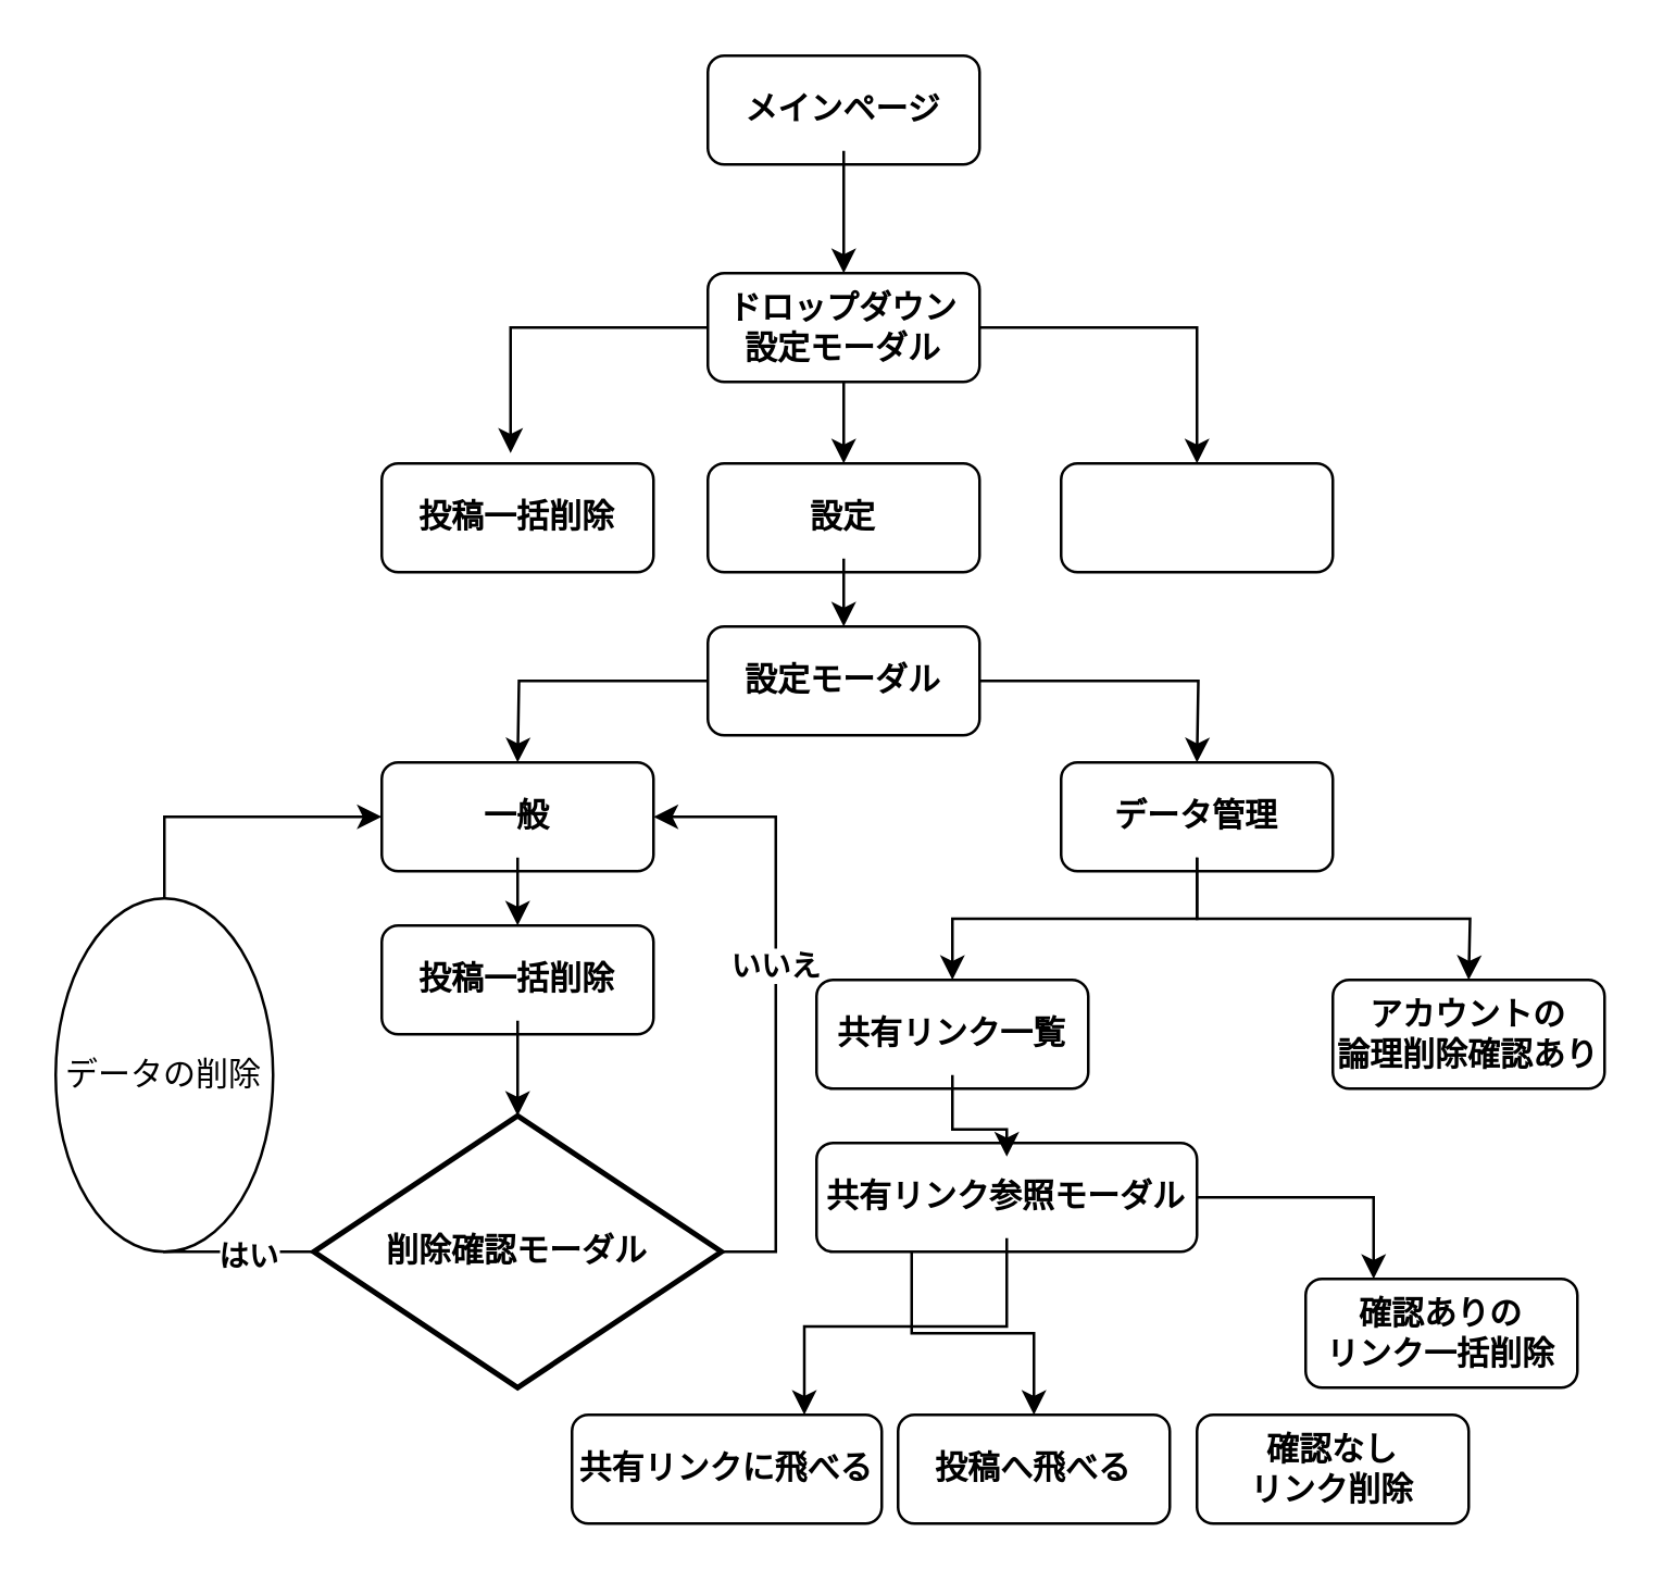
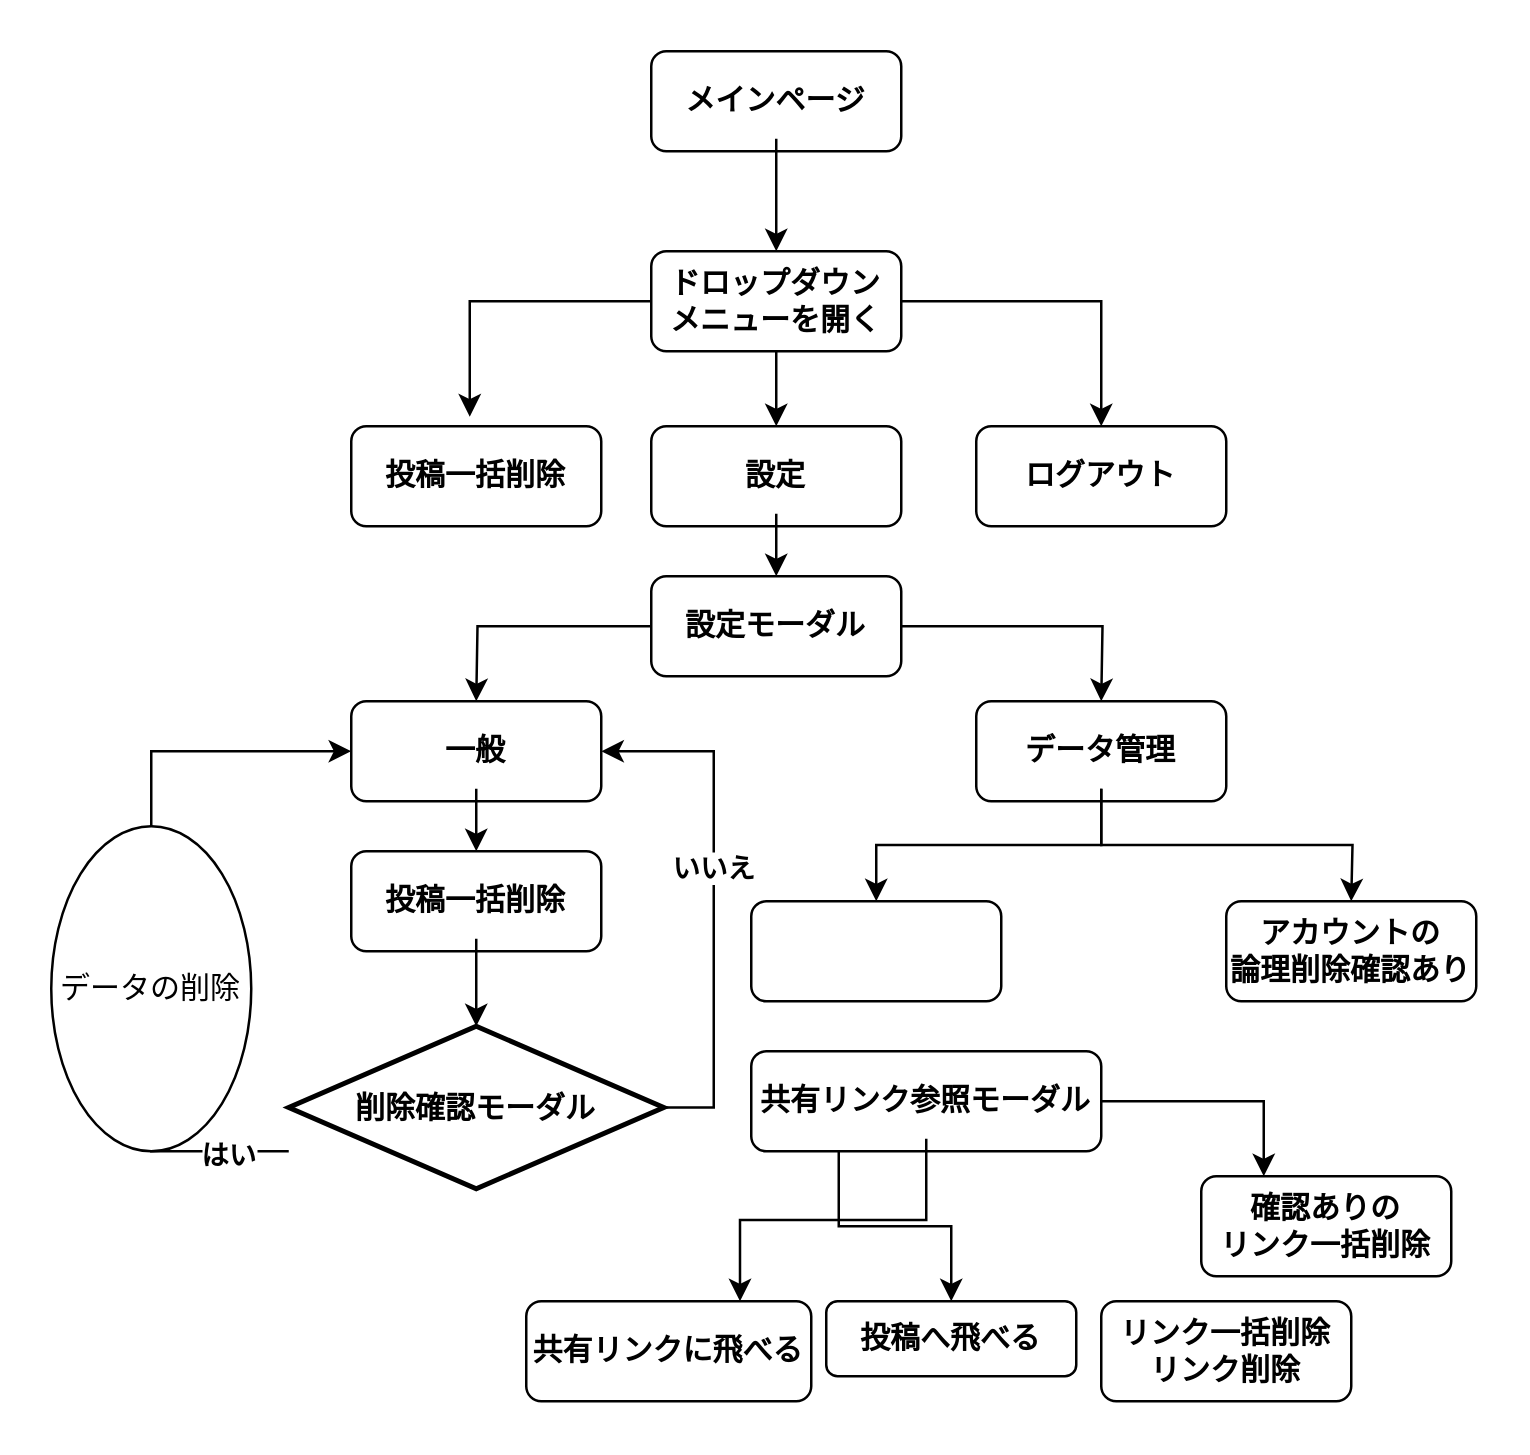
- <mxCell id="7" value="ドロップダウン&lt;br&gt;設定モーダル" style="text;html=1;strokeColor=none;fillColor=none;align=center;verticalAlign=middle;whiteSpace=wrap;rounded=0;fontSize=12;fontStyle=1" parent="5" vertex="1"><mxGeometry y="5" width="100" height="30" as="geometry" /></mxCell>
+ <mxCell id="7" value="ドロップダウン&lt;br&gt;メニューを開く" style="text;html=1;strokeColor=none;fillColor=none;align=center;verticalAlign=middle;whiteSpace=wrap;rounded=0;fontSize=12;fontStyle=1" parent="5" vertex="1"><mxGeometry y="5" width="100" height="30" as="geometry" /></mxCell>
+ <mxCell id="20" value="ログアウト" style="text;html=1;strokeColor=none;fillColor=none;align=center;verticalAlign=middle;whiteSpace=wrap;rounded=0;fontSize=12;fontStyle=1" parent="18" vertex="1"><mxGeometry y="5" width="100" height="30" as="geometry" /></mxCell>
- <mxCell id="47" value="共有リンク一覧" style="text;html=1;strokeColor=none;fillColor=none;align=center;verticalAlign=middle;whiteSpace=wrap;rounded=0;fontSize=12;fontStyle=1" vertex="1" parent="45"><mxGeometry y="5" width="100" height="30" as="geometry" /></mxCell>
- <mxCell id="52" style="edgeStyle=orthogonalEdgeStyle;rounded=0;orthogonalLoop=1;jettySize=auto;html=1;entryX=0.5;entryY=0;entryDx=0;entryDy=0;" edge="1" parent="1" source="47" target="51"><mxGeometry relative="1" as="geometry" /></mxCell>
- <mxCell id="42" value="&lt;font face=&quot;Times New Roman&quot;&gt;&lt;b&gt;削除確認モーダル&lt;/b&gt;&lt;/font&gt;" style="strokeWidth=2;html=1;shape=mxgraph.flowchart.decision;whiteSpace=wrap;" parent="1" vertex="1"><mxGeometry x="115" y="410" width="150" height="100" as="geometry" /></mxCell>
+ <mxCell id="42" value="&lt;font face=&quot;Times New Roman&quot;&gt;&lt;b&gt;削除確認モーダル&lt;/b&gt;&lt;/font&gt;" style="strokeWidth=2;html=1;shape=mxgraph.flowchart.decision;whiteSpace=wrap;" parent="1" vertex="1"><mxGeometry x="115" y="410" width="150" height="65" as="geometry" /></mxCell>
- <mxCell id="56" value="&lt;b&gt;投稿へ飛べる&lt;/b&gt;" style="rounded=1;whiteSpace=wrap;html=1;" vertex="1" parent="1"><mxGeometry x="330" y="520" width="100" height="40" as="geometry" /></mxCell>
+ <mxCell id="56" value="&lt;b&gt;投稿へ飛べる&lt;/b&gt;" style="rounded=1;whiteSpace=wrap;html=1;" vertex="1" parent="1"><mxGeometry x="330" y="520" width="100" height="30" as="geometry" /></mxCell>
- <mxCell id="58" value="&lt;b&gt;確認なし&lt;br&gt;リンク削除&lt;/b&gt;" style="rounded=1;whiteSpace=wrap;html=1;" vertex="1" parent="1"><mxGeometry x="440" y="520" width="100" height="40" as="geometry" /></mxCell>
+ <mxCell id="58" value="&lt;b&gt;リンク一括削除&lt;br&gt;リンク削除&lt;/b&gt;" style="rounded=1;whiteSpace=wrap;html=1;" vertex="1" parent="1"><mxGeometry x="440" y="520" width="100" height="40" as="geometry" /></mxCell>
